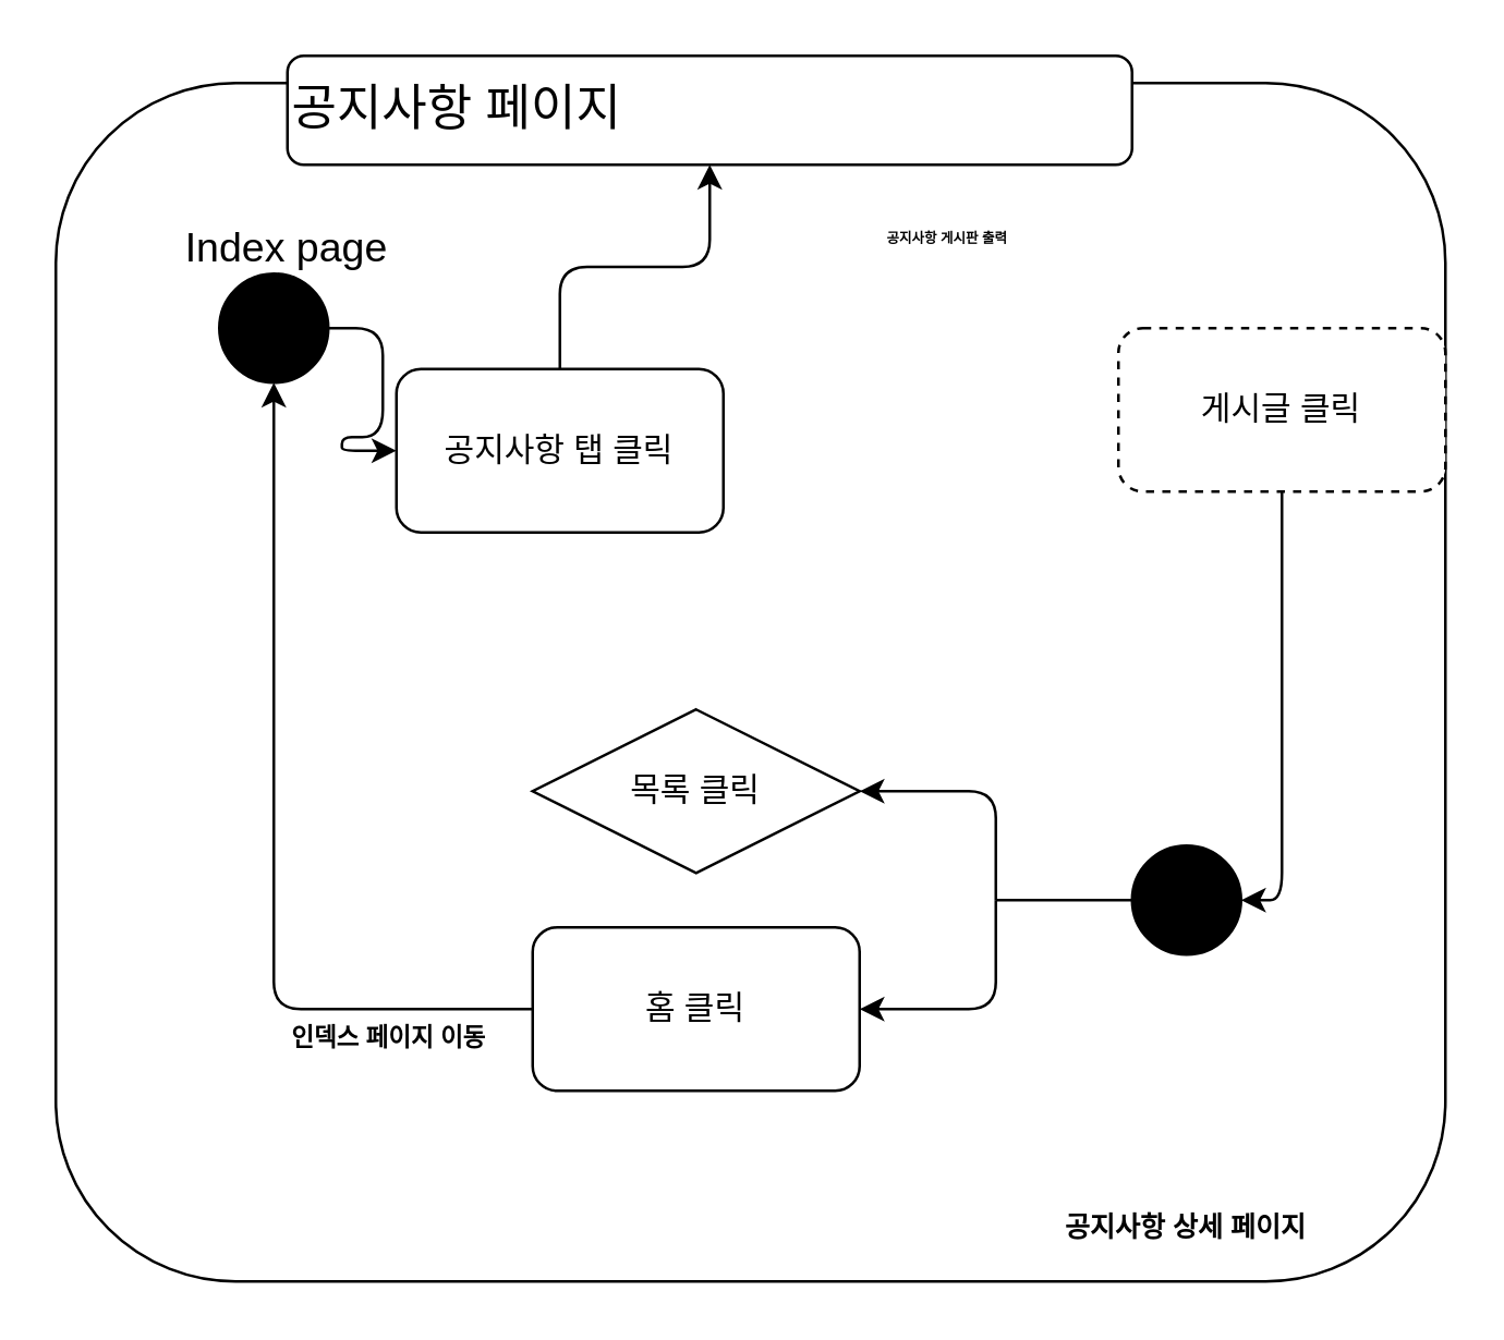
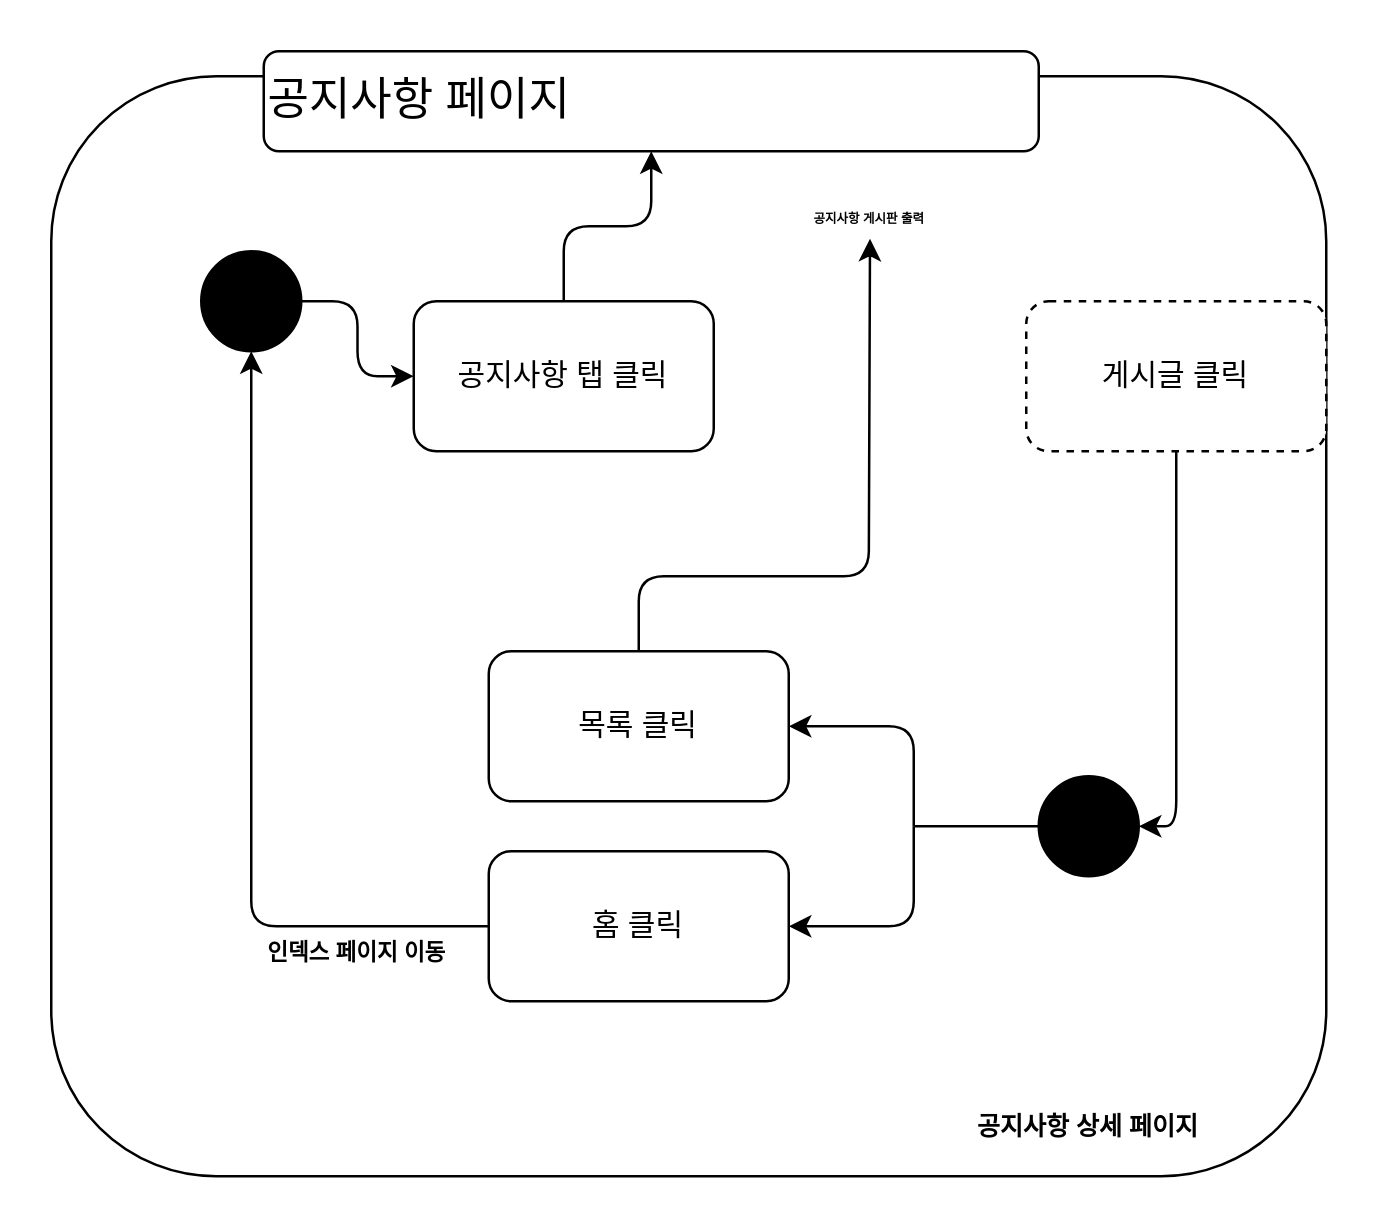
- <mxCell id="5" value="&lt;span style=&quot;font-size: 15px&quot;&gt;Index page&lt;/span&gt;" style="text;html=1;strokeColor=none;fillColor=none;align=center;verticalAlign=middle;whiteSpace=wrap;rounded=1;" parent="1" vertex="1"><mxGeometry x="65" y="80" width="80" height="20" as="geometry" /></mxCell>
- <mxCell id="7" value="공지사항 탭 클릭" style="whiteSpace=wrap;html=1;rounded=1;" parent="1" vertex="1"><mxGeometry x="145" y="135" width="120" height="60" as="geometry" /></mxCell>
+ <mxCell id="7" value="공지사항 탭 클릭" style="whiteSpace=wrap;html=1;rounded=1;" parent="1" vertex="1"><mxGeometry x="165" y="120" width="120" height="60" as="geometry" /></mxCell>
+ <mxCell id="19" value="" style="endArrow=classic;html=1;exitX=0.5;exitY=0;exitDx=0;exitDy=0;entryX=0.5;entryY=1;entryDx=0;entryDy=0;" edge="1" parent="1" source="14" target="12"><mxGeometry width="50" height="50" relative="1" as="geometry"><mxPoint x="335" y="290" as="sourcePoint" /><mxPoint x="385" y="240" as="targetPoint" /><Array as="points"><mxPoint x="255" y="230" /><mxPoint x="347" y="230" /></Array></mxGeometry></mxCell>
- <mxCell id="14" value="목록 클릭" style="rhombus;whiteSpace=wrap;html=1;" vertex="1" parent="1"><mxGeometry x="195" y="260" width="120" height="60" as="geometry" /></mxCell>
+ <mxCell id="14" value="목록 클릭" style="whiteSpace=wrap;html=1;rounded=1;" vertex="1" parent="1"><mxGeometry x="195" y="260" width="120" height="60" as="geometry" /></mxCell>
